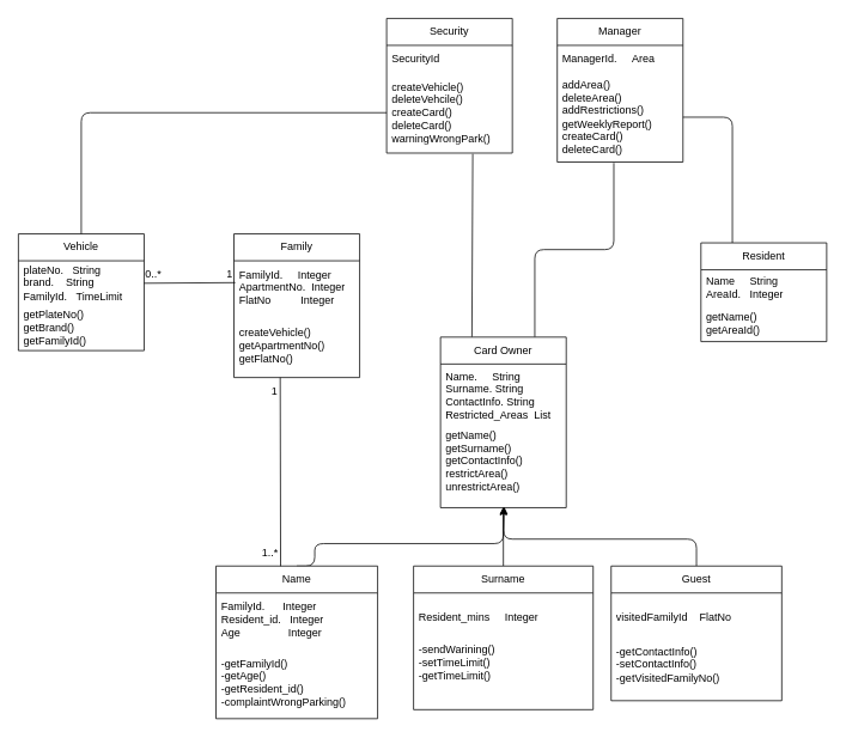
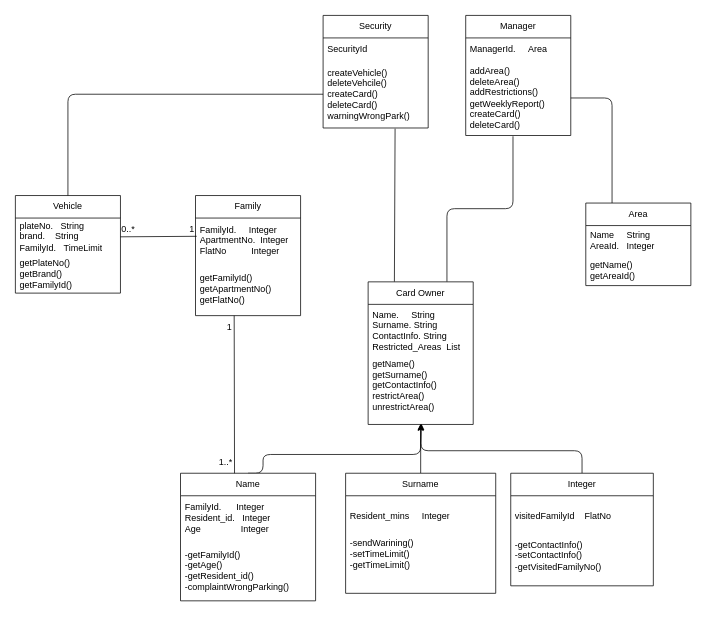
- <mxCell id="25" value="Resident" style="swimlane;fontStyle=0;childLayout=stackLayout;horizontal=1;startSize=30;horizontalStack=0;resizeParent=1;resizeParentMax=0;resizeLast=0;collapsible=1;marginBottom=0;whiteSpace=wrap;html=1;" vertex="1" parent="1"><mxGeometry x="780" y="270" width="140" height="110" as="geometry" /></mxCell>
+ <mxCell id="25" value="Area" style="swimlane;fontStyle=0;childLayout=stackLayout;horizontal=1;startSize=30;horizontalStack=0;resizeParent=1;resizeParentMax=0;resizeLast=0;collapsible=1;marginBottom=0;whiteSpace=wrap;html=1;" vertex="1" parent="1"><mxGeometry x="780" y="270" width="140" height="110" as="geometry" /></mxCell>
- <mxCell id="20" value="createVehicle()&lt;br&gt;getApartmentNo()&lt;br&gt;getFlatNo()" style="text;strokeColor=none;fillColor=none;align=left;verticalAlign=middle;spacingLeft=4;spacingRight=4;overflow=hidden;points=[[0,0.5],[1,0.5]];portConstraint=eastwest;rotatable=0;whiteSpace=wrap;html=1;" vertex="1" parent="18"><mxGeometry y="90" width="140" height="70" as="geometry" /></mxCell>
+ <mxCell id="20" value="getFamilyId()&lt;br&gt;getApartmentNo()&lt;br&gt;getFlatNo()" style="text;strokeColor=none;fillColor=none;align=left;verticalAlign=middle;spacingLeft=4;spacingRight=4;overflow=hidden;points=[[0,0.5],[1,0.5]];portConstraint=eastwest;rotatable=0;whiteSpace=wrap;html=1;" vertex="1" parent="18"><mxGeometry y="90" width="140" height="70" as="geometry" /></mxCell>
- <mxCell id="15" value="Guest" style="swimlane;fontStyle=0;childLayout=stackLayout;horizontal=1;startSize=30;horizontalStack=0;resizeParent=1;resizeParentMax=0;resizeLast=0;collapsible=1;marginBottom=0;whiteSpace=wrap;html=1;" vertex="1" parent="1"><mxGeometry x="680" y="630" width="190" height="150" as="geometry" /></mxCell>
+ <mxCell id="15" value="Integer" style="swimlane;fontStyle=0;childLayout=stackLayout;horizontal=1;startSize=30;horizontalStack=0;resizeParent=1;resizeParentMax=0;resizeLast=0;collapsible=1;marginBottom=0;whiteSpace=wrap;html=1;" vertex="1" parent="1"><mxGeometry x="680" y="630" width="190" height="150" as="geometry" /></mxCell>
